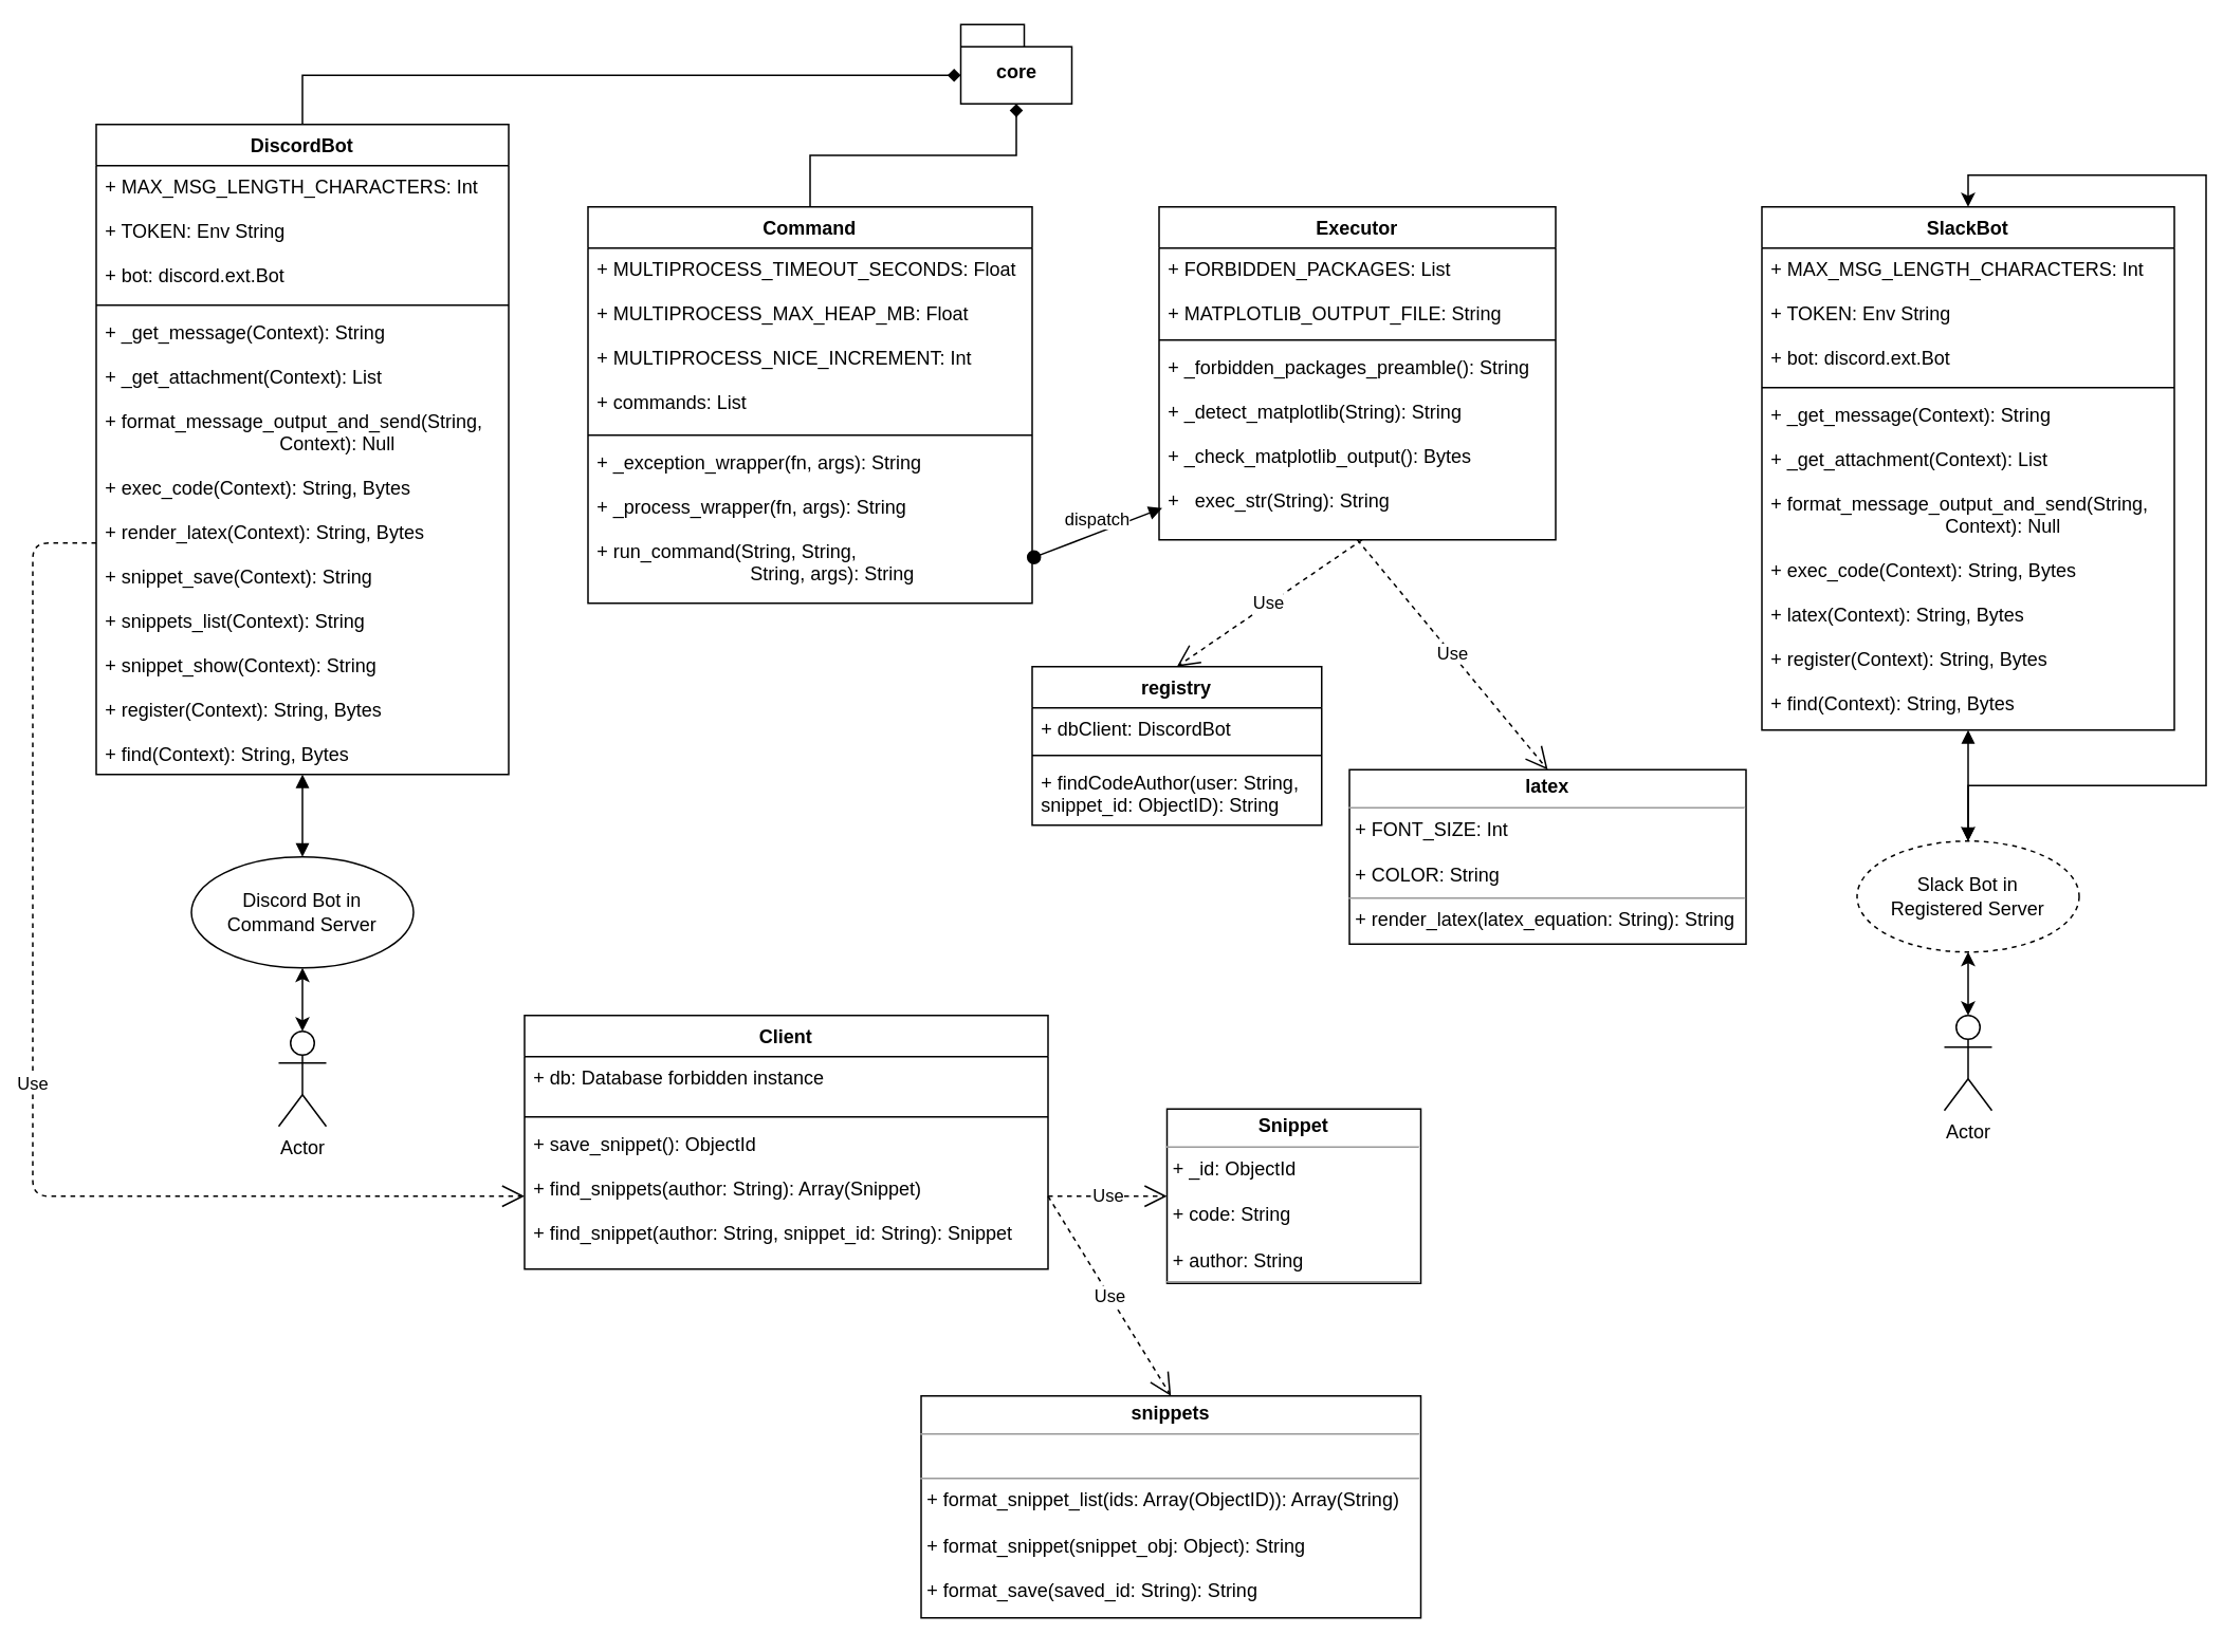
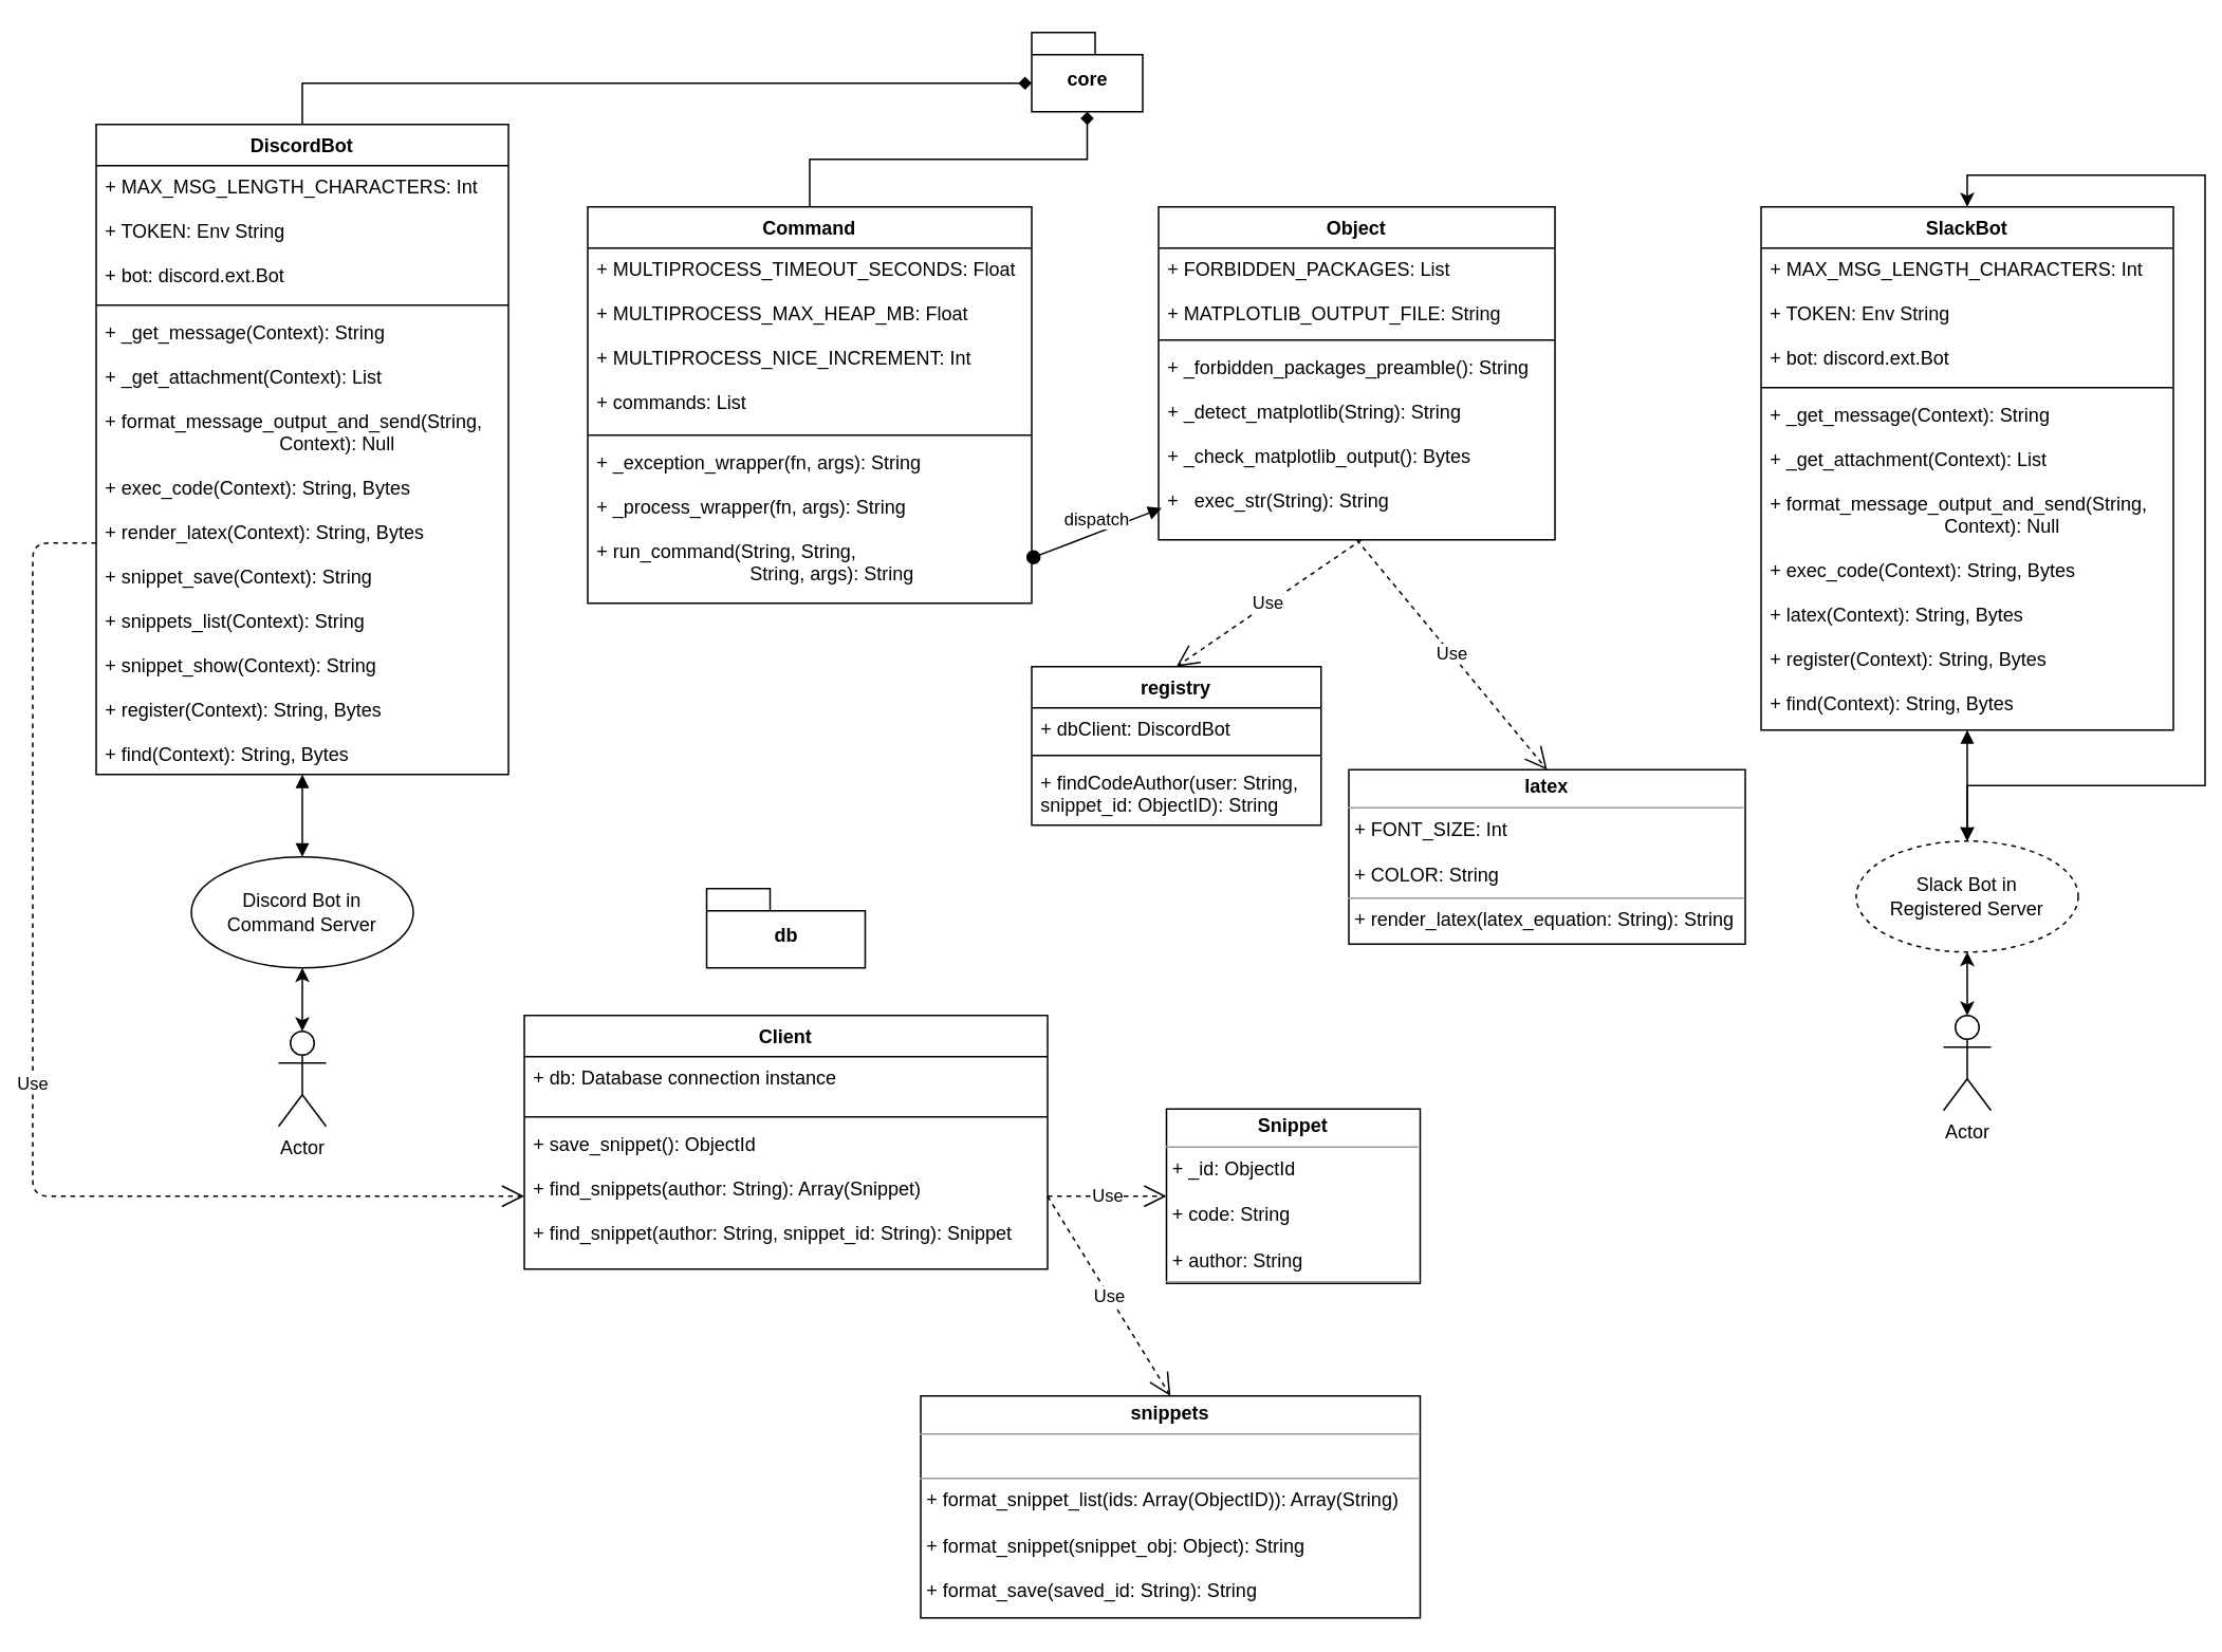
- <mxCell id="2" value="&lt;div&gt;core&lt;/div&gt;" style="shape=folder;fontStyle=1;spacingTop=10;tabWidth=40;tabHeight=14;tabPosition=left;html=1;" parent="1" vertex="1"><mxGeometry x="605" y="15" width="70" height="50" as="geometry" /></mxCell>
+ <mxCell id="2" value="&lt;div&gt;core&lt;/div&gt;" style="shape=folder;fontStyle=1;spacingTop=10;tabWidth=40;tabHeight=14;tabPosition=left;html=1;" parent="1" vertex="1"><mxGeometry x="650" y="20" width="70" height="50" as="geometry" /></mxCell>
- <mxCell id="12" value="Executor" style="swimlane;fontStyle=1;align=center;verticalAlign=top;childLayout=stackLayout;horizontal=1;startSize=26;horizontalStack=0;resizeParent=1;resizeParentMax=0;resizeLast=0;collapsible=1;marginBottom=0;" parent="1" vertex="1"><mxGeometry x="730" y="130" width="250" height="210" as="geometry" /></mxCell>
+ <mxCell id="12" value="Object" style="swimlane;fontStyle=1;align=center;verticalAlign=top;childLayout=stackLayout;horizontal=1;startSize=26;horizontalStack=0;resizeParent=1;resizeParentMax=0;resizeLast=0;collapsible=1;marginBottom=0;" parent="1" vertex="1"><mxGeometry x="730" y="130" width="250" height="210" as="geometry" /></mxCell>
+ <mxCell id="26" value="db" style="shape=folder;fontStyle=1;spacingTop=10;tabWidth=40;tabHeight=14;tabPosition=left;html=1;" vertex="1" parent="1"><mxGeometry x="445" y="560" width="100" height="50" as="geometry" /></mxCell>
- <mxCell id="45" value="+ db: Database forbidden instance&#10;&#10;" style="text;strokeColor=none;fillColor=none;align=left;verticalAlign=top;spacingLeft=4;spacingRight=4;overflow=hidden;rotatable=0;points=[[0,0.5],[1,0.5]];portConstraint=eastwest;" vertex="1" parent="44"><mxGeometry y="26" width="330" height="34" as="geometry" /></mxCell>
+ <mxCell id="45" value="+ db: Database connection instance&#10;&#10;" style="text;strokeColor=none;fillColor=none;align=left;verticalAlign=top;spacingLeft=4;spacingRight=4;overflow=hidden;rotatable=0;points=[[0,0.5],[1,0.5]];portConstraint=eastwest;" vertex="1" parent="44"><mxGeometry y="26" width="330" height="34" as="geometry" /></mxCell>
